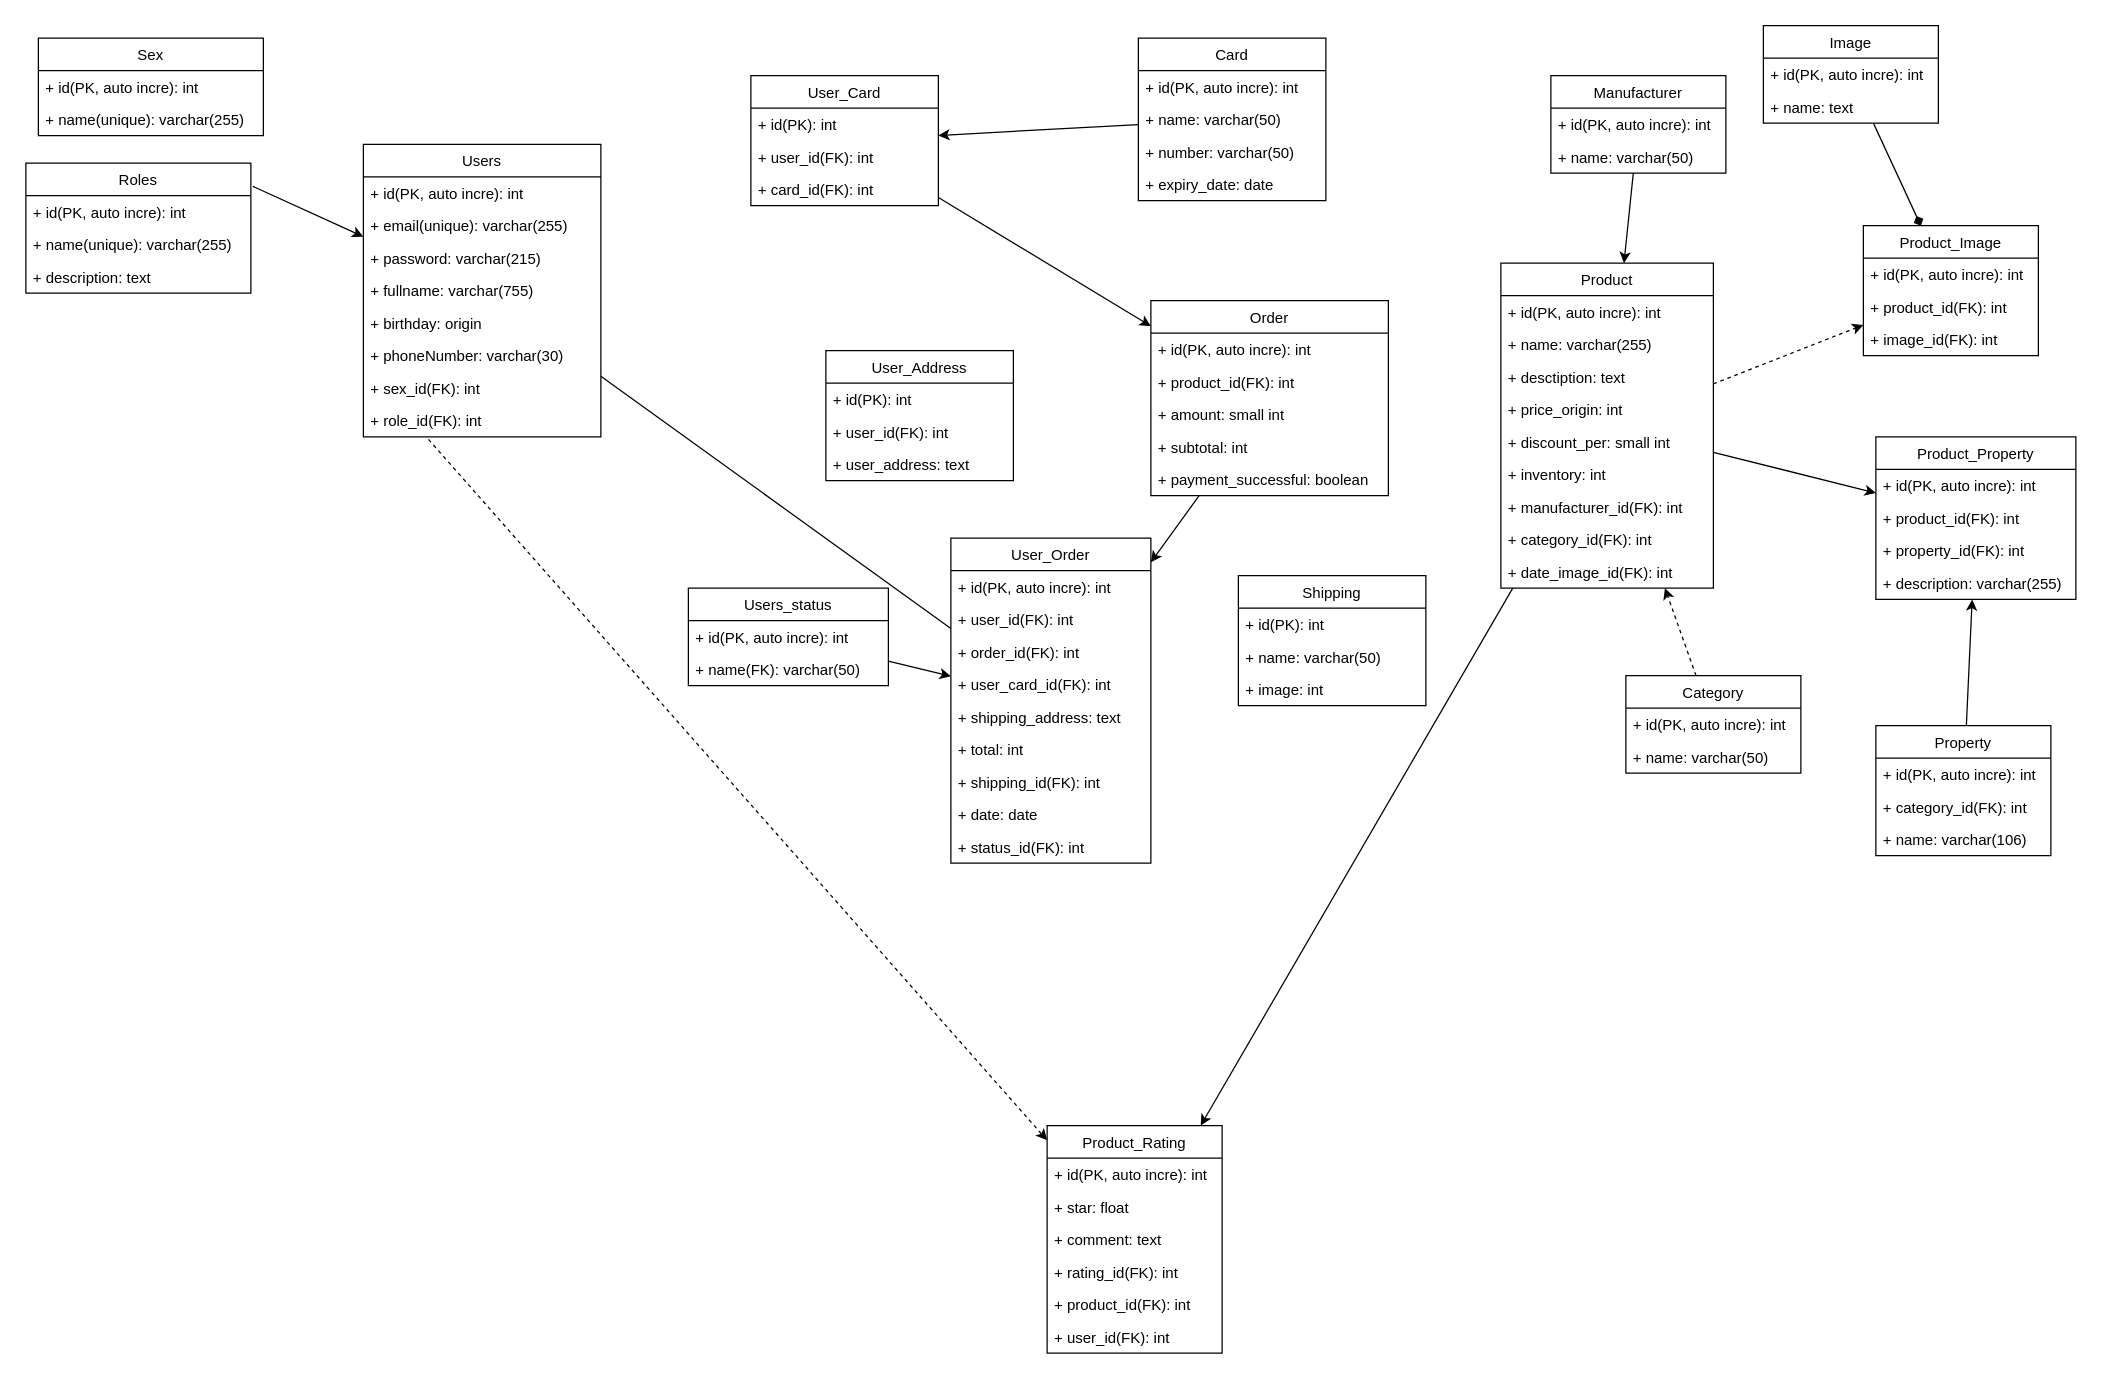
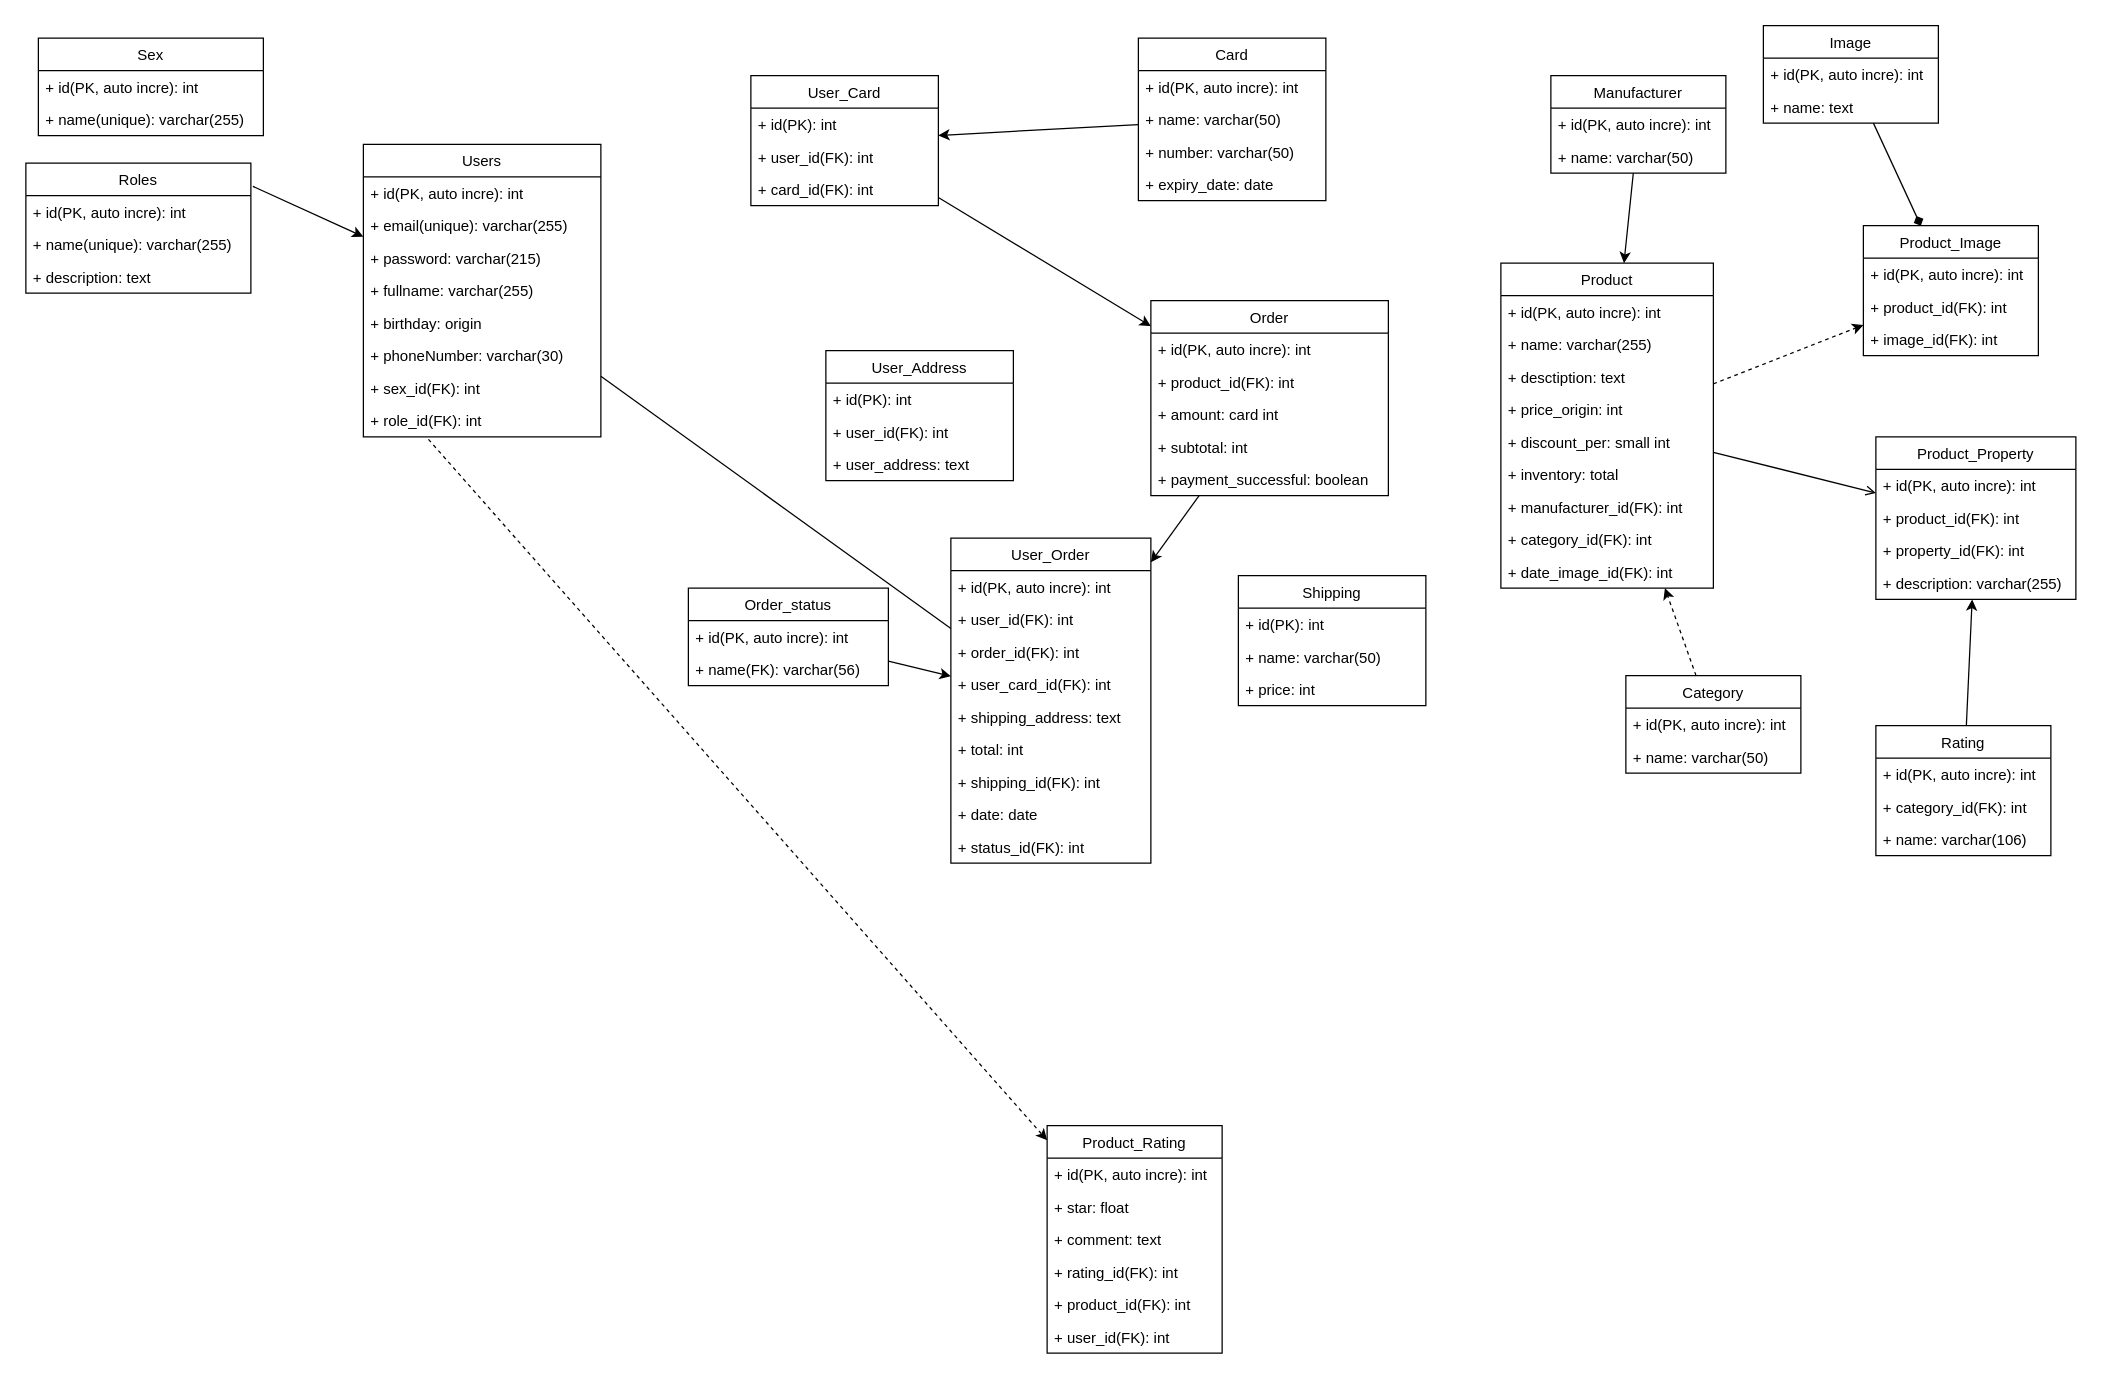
- <mxCell id="6" value="+ fullname: varchar(755)" style="text;strokeColor=none;fillColor=none;align=left;verticalAlign=top;spacingLeft=4;spacingRight=4;overflow=hidden;rotatable=0;points=[[0,0.5],[1,0.5]];portConstraint=eastwest;" vertex="1" parent="2"><mxGeometry y="104" width="190" height="26" as="geometry" /></mxCell>
+ <mxCell id="6" value="+ fullname: varchar(255)" style="text;strokeColor=none;fillColor=none;align=left;verticalAlign=top;spacingLeft=4;spacingRight=4;overflow=hidden;rotatable=0;points=[[0,0.5],[1,0.5]];portConstraint=eastwest;" vertex="1" parent="2"><mxGeometry y="104" width="190" height="26" as="geometry" /></mxCell>
- <mxCell id="74" value="+ amount: small int" style="text;strokeColor=none;fillColor=none;align=left;verticalAlign=top;spacingLeft=4;spacingRight=4;overflow=hidden;rotatable=0;points=[[0,0.5],[1,0.5]];portConstraint=eastwest;" vertex="1" parent="71"><mxGeometry y="78" width="190" height="26" as="geometry" /></mxCell>
+ <mxCell id="74" value="+ amount: card int" style="text;strokeColor=none;fillColor=none;align=left;verticalAlign=top;spacingLeft=4;spacingRight=4;overflow=hidden;rotatable=0;points=[[0,0.5],[1,0.5]];portConstraint=eastwest;" vertex="1" parent="71"><mxGeometry y="78" width="190" height="26" as="geometry" /></mxCell>
- <mxCell id="39" value="+ inventory: int" style="text;strokeColor=none;fillColor=none;align=left;verticalAlign=top;spacingLeft=4;spacingRight=4;overflow=hidden;rotatable=0;points=[[0,0.5],[1,0.5]];portConstraint=eastwest;" vertex="1" parent="33"><mxGeometry y="156" width="170" height="26" as="geometry" /></mxCell>
+ <mxCell id="39" value="+ inventory: total" style="text;strokeColor=none;fillColor=none;align=left;verticalAlign=top;spacingLeft=4;spacingRight=4;overflow=hidden;rotatable=0;points=[[0,0.5],[1,0.5]];portConstraint=eastwest;" vertex="1" parent="33"><mxGeometry y="156" width="170" height="26" as="geometry" /></mxCell>
- <mxCell id="69" value="" style="endArrow=classic;html=1;rounded=0;" edge="1" parent="1" source="33" target="64"><mxGeometry width="50" height="50" relative="1" as="geometry"><mxPoint x="568.489" y="620" as="sourcePoint" /><mxPoint x="470" y="514.795" as="targetPoint" /></mxGeometry></mxCell>
+ <mxCell id="69" value="" style="endArrow=open;html=1;rounded=0;" edge="1" parent="1" source="33" target="64"><mxGeometry width="50" height="50" relative="1" as="geometry"><mxPoint x="568.489" y="620" as="sourcePoint" /><mxPoint x="470" y="514.795" as="targetPoint" /></mxGeometry></mxCell>
- <mxCell id="88" value="Users_status" style="swimlane;fontStyle=0;childLayout=stackLayout;horizontal=1;startSize=26;fillColor=none;horizontalStack=0;resizeParent=1;resizeParentMax=0;resizeLast=0;collapsible=1;marginBottom=0;" vertex="1" parent="1"><mxGeometry x="550" y="470" width="160" height="78" as="geometry" /></mxCell>
+ <mxCell id="88" value="Order_status" style="swimlane;fontStyle=0;childLayout=stackLayout;horizontal=1;startSize=26;fillColor=none;horizontalStack=0;resizeParent=1;resizeParentMax=0;resizeLast=0;collapsible=1;marginBottom=0;" vertex="1" parent="1"><mxGeometry x="550" y="470" width="160" height="78" as="geometry" /></mxCell>
- <mxCell id="90" value="+ name(FK): varchar(50)" style="text;strokeColor=none;fillColor=none;align=left;verticalAlign=top;spacingLeft=4;spacingRight=4;overflow=hidden;rotatable=0;points=[[0,0.5],[1,0.5]];portConstraint=eastwest;" vertex="1" parent="88"><mxGeometry y="52" width="160" height="26" as="geometry" /></mxCell>
+ <mxCell id="90" value="+ name(FK): varchar(56)" style="text;strokeColor=none;fillColor=none;align=left;verticalAlign=top;spacingLeft=4;spacingRight=4;overflow=hidden;rotatable=0;points=[[0,0.5],[1,0.5]];portConstraint=eastwest;" vertex="1" parent="88"><mxGeometry y="52" width="160" height="26" as="geometry" /></mxCell>
- <mxCell id="97" value="+ image: int" style="text;strokeColor=none;fillColor=none;align=left;verticalAlign=top;spacingLeft=4;spacingRight=4;overflow=hidden;rotatable=0;points=[[0,0.5],[1,0.5]];portConstraint=eastwest;" vertex="1" parent="94"><mxGeometry y="78" width="150" height="26" as="geometry" /></mxCell>
+ <mxCell id="97" value="+ price: int" style="text;strokeColor=none;fillColor=none;align=left;verticalAlign=top;spacingLeft=4;spacingRight=4;overflow=hidden;rotatable=0;points=[[0,0.5],[1,0.5]];portConstraint=eastwest;" vertex="1" parent="94"><mxGeometry y="78" width="150" height="26" as="geometry" /></mxCell>
- <mxCell id="60" value="Property" style="swimlane;fontStyle=0;childLayout=stackLayout;horizontal=1;startSize=26;fillColor=none;horizontalStack=0;resizeParent=1;resizeParentMax=0;resizeLast=0;collapsible=1;marginBottom=0;" vertex="1" parent="1"><mxGeometry x="1500" y="580" width="140" height="104" as="geometry" /></mxCell>
+ <mxCell id="60" value="Rating" style="swimlane;fontStyle=0;childLayout=stackLayout;horizontal=1;startSize=26;fillColor=none;horizontalStack=0;resizeParent=1;resizeParentMax=0;resizeLast=0;collapsible=1;marginBottom=0;" vertex="1" parent="1"><mxGeometry x="1500" y="580" width="140" height="104" as="geometry" /></mxCell>
- <mxCell id="105" value="" style="endArrow=classic;html=1;rounded=0;" edge="1" parent="1" source="33" target="98"><mxGeometry width="50" height="50" relative="1" as="geometry"><mxPoint x="1290" y="771.826" as="sourcePoint" /><mxPoint x="1200" y="738.174" as="targetPoint" /></mxGeometry></mxCell>
